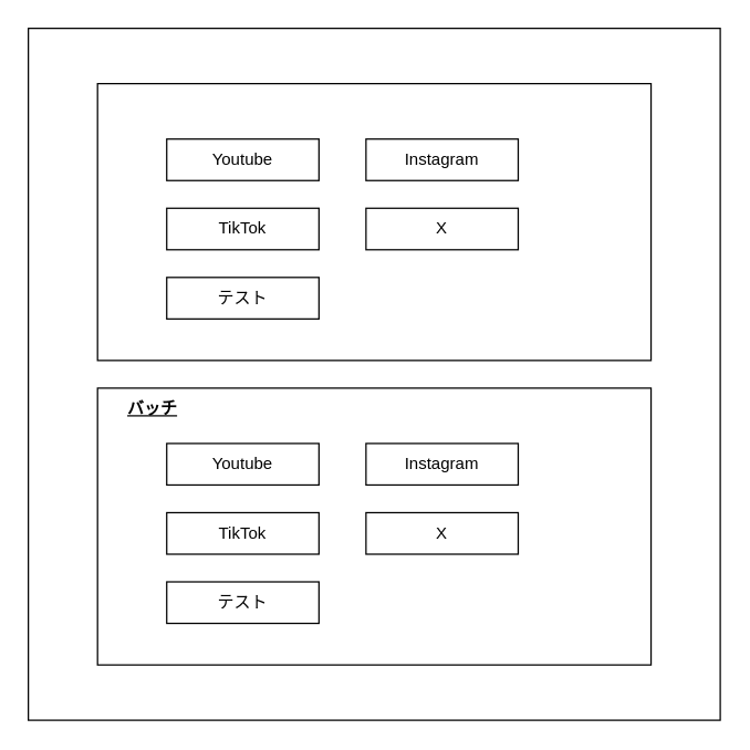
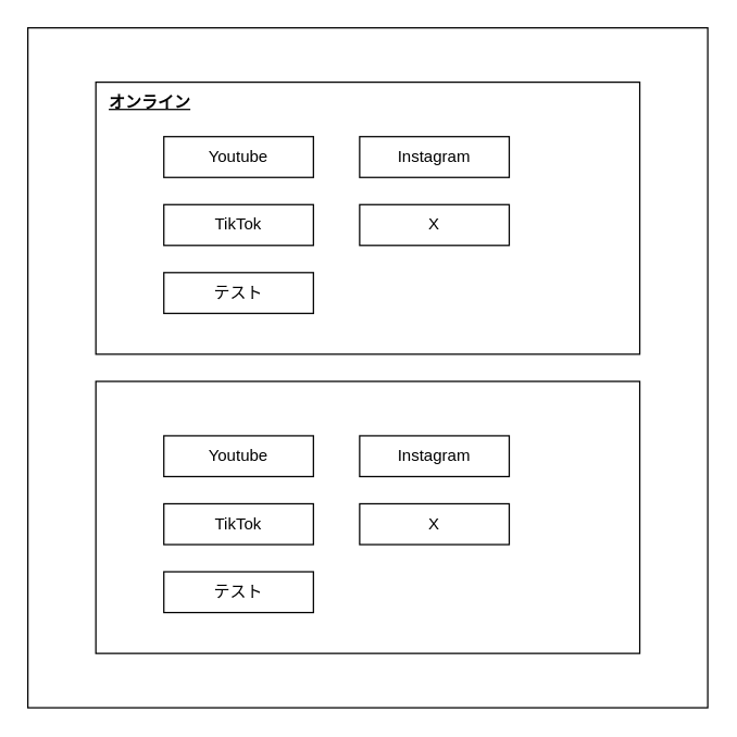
+ <mxCell id="9" value="&lt;u&gt;&lt;b&gt;オンライン&lt;/b&gt;&lt;/u&gt;" style="text;html=1;align=center;verticalAlign=middle;whiteSpace=wrap;rounded=0;" vertex="1" parent="1"><mxGeometry x="70" y="60" width="80" height="30" as="geometry" /></mxCell>
- <mxCell id="16" value="&lt;u&gt;&lt;b&gt;バッチ&lt;/b&gt;&lt;/u&gt;" style="text;html=1;align=center;verticalAlign=middle;whiteSpace=wrap;rounded=0;" vertex="1" parent="1"><mxGeometry x="70" y="280" width="80" height="30" as="geometry" /></mxCell>
